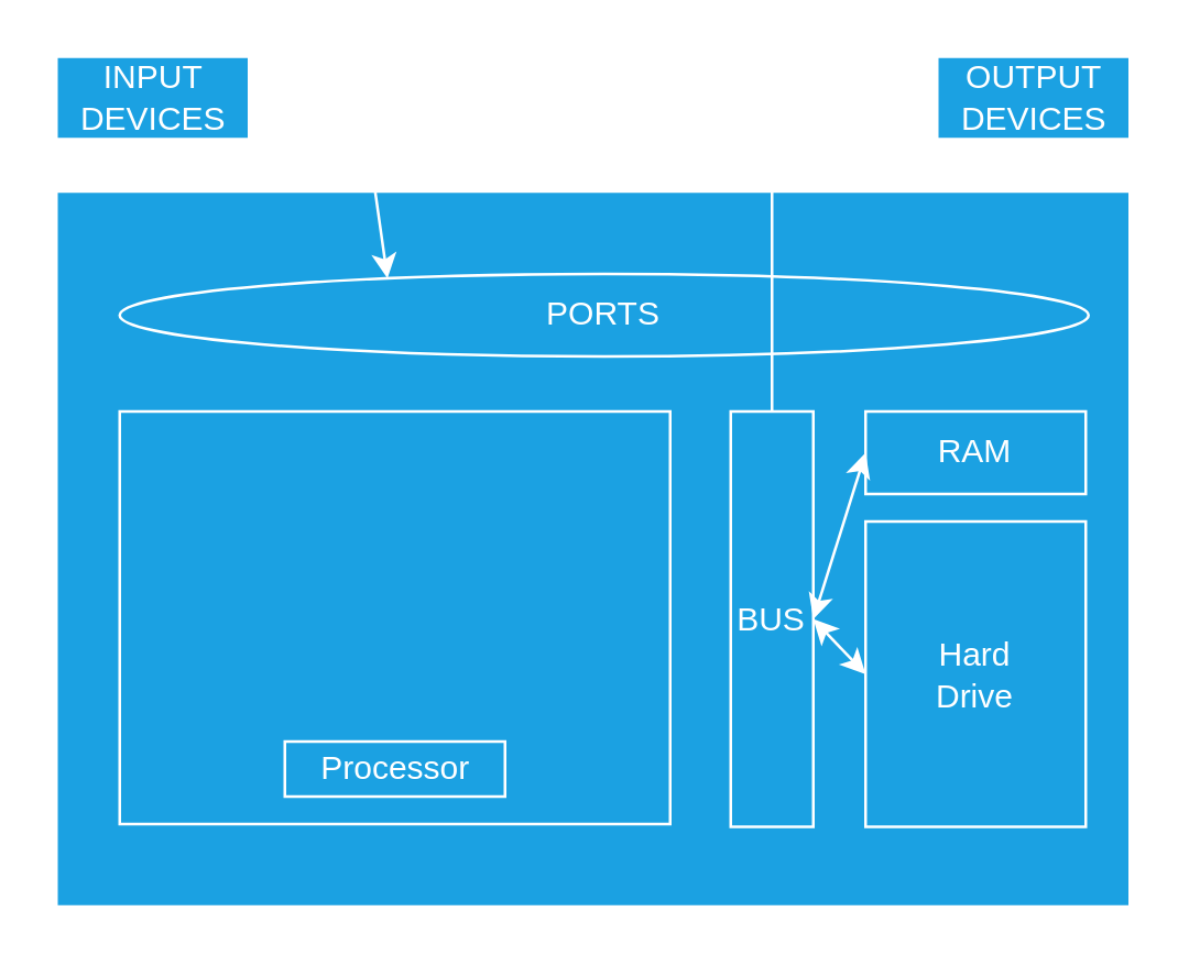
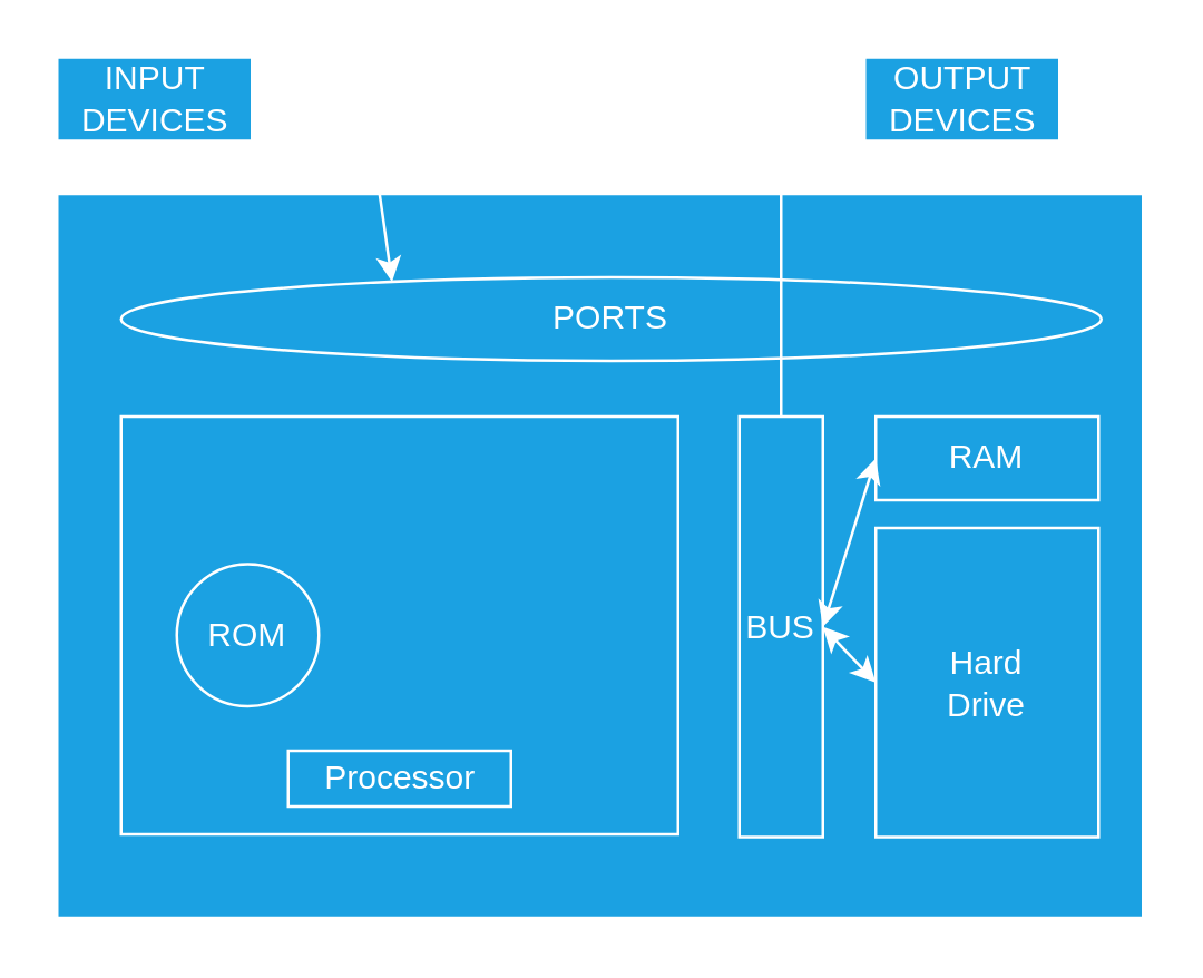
- <mxCell id="11" value="OUTPUT&lt;br&gt;DEVICES" style="text;html=1;resizable=0;autosize=1;align=center;verticalAlign=middle;points=[];rounded=0;fillColor=#1ba1e2;fontColor=#ffffff;strokeColor=#FFFFFF;" parent="1" vertex="1"><mxGeometry x="340" y="20" width="70" height="30" as="geometry" /></mxCell>
+ <mxCell id="11" value="OUTPUT&lt;br&gt;DEVICES" style="text;html=1;resizable=0;autosize=1;align=center;verticalAlign=middle;points=[];rounded=0;fillColor=#1ba1e2;fontColor=#ffffff;strokeColor=#FFFFFF;" parent="1" vertex="1"><mxGeometry x="310" y="20" width="70" height="30" as="geometry" /></mxCell>
+ <mxCell id="6" value="ROM" style="ellipse;whiteSpace=wrap;html=1;aspect=fixed;rounded=0;fillColor=#1ba1e2;fontColor=#ffffff;strokeColor=#FFFFFF;" parent="1" vertex="1"><mxGeometry x="63" y="202" width="51" height="51" as="geometry" /></mxCell>
